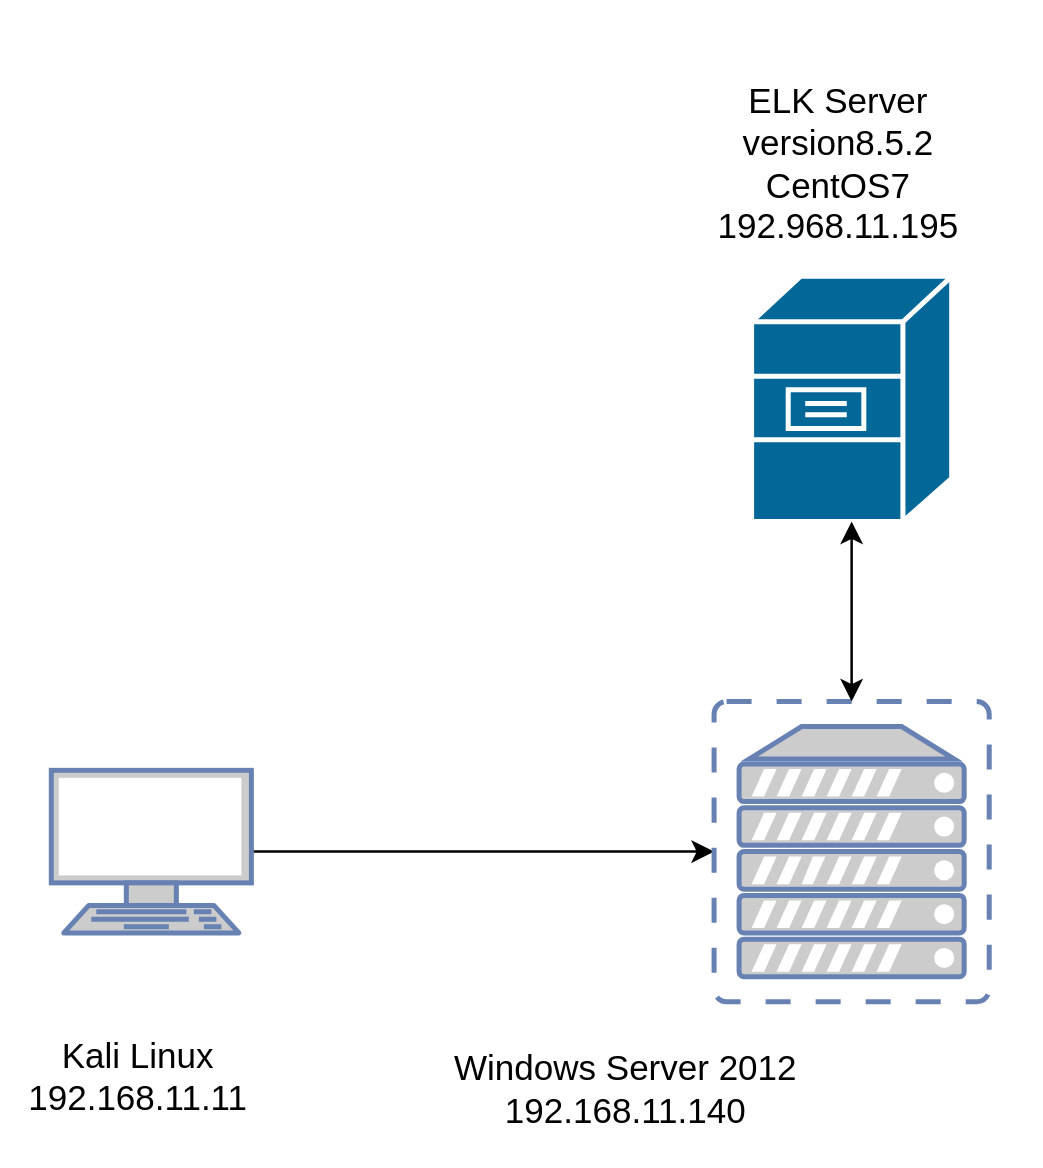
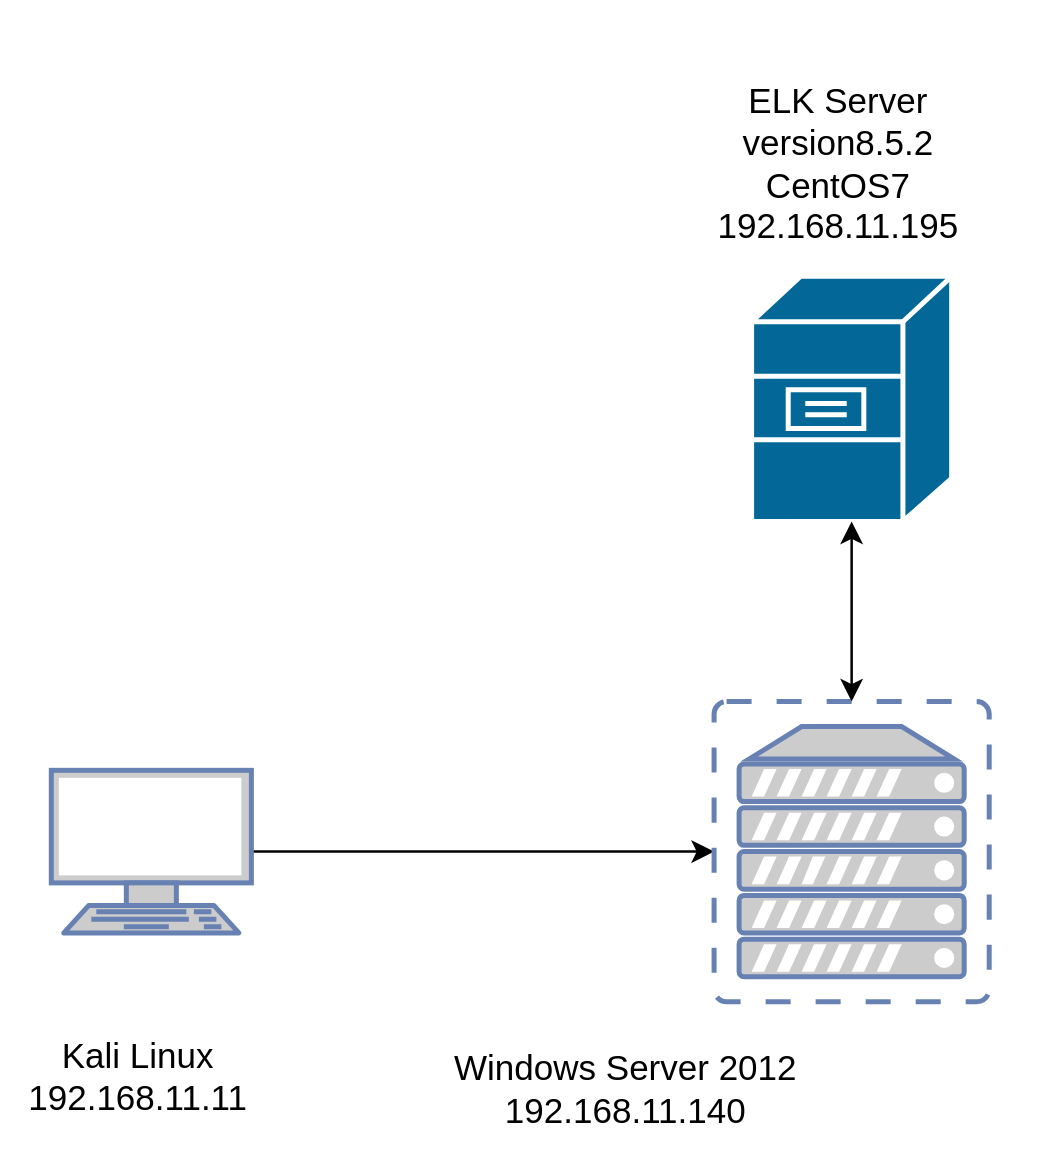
- <mxCell id="7" value="&lt;font style=&quot;font-size: 14px&quot;&gt;ELK Server version8.5.2&lt;br&gt;CentOS7&lt;br&gt;192.968.11.195&lt;br&gt;&lt;/font&gt;" style="text;html=1;strokeColor=none;fillColor=none;align=center;verticalAlign=middle;whiteSpace=wrap;rounded=0;" vertex="1" parent="1"><mxGeometry x="275" y="20" width="120" height="90" as="geometry" /></mxCell>
+ <mxCell id="7" value="&lt;font style=&quot;font-size: 14px&quot;&gt;ELK Server version8.5.2&lt;br&gt;CentOS7&lt;br&gt;192.168.11.195&lt;br&gt;&lt;/font&gt;" style="text;html=1;strokeColor=none;fillColor=none;align=center;verticalAlign=middle;whiteSpace=wrap;rounded=0;" vertex="1" parent="1"><mxGeometry x="275" y="20" width="120" height="90" as="geometry" /></mxCell>
